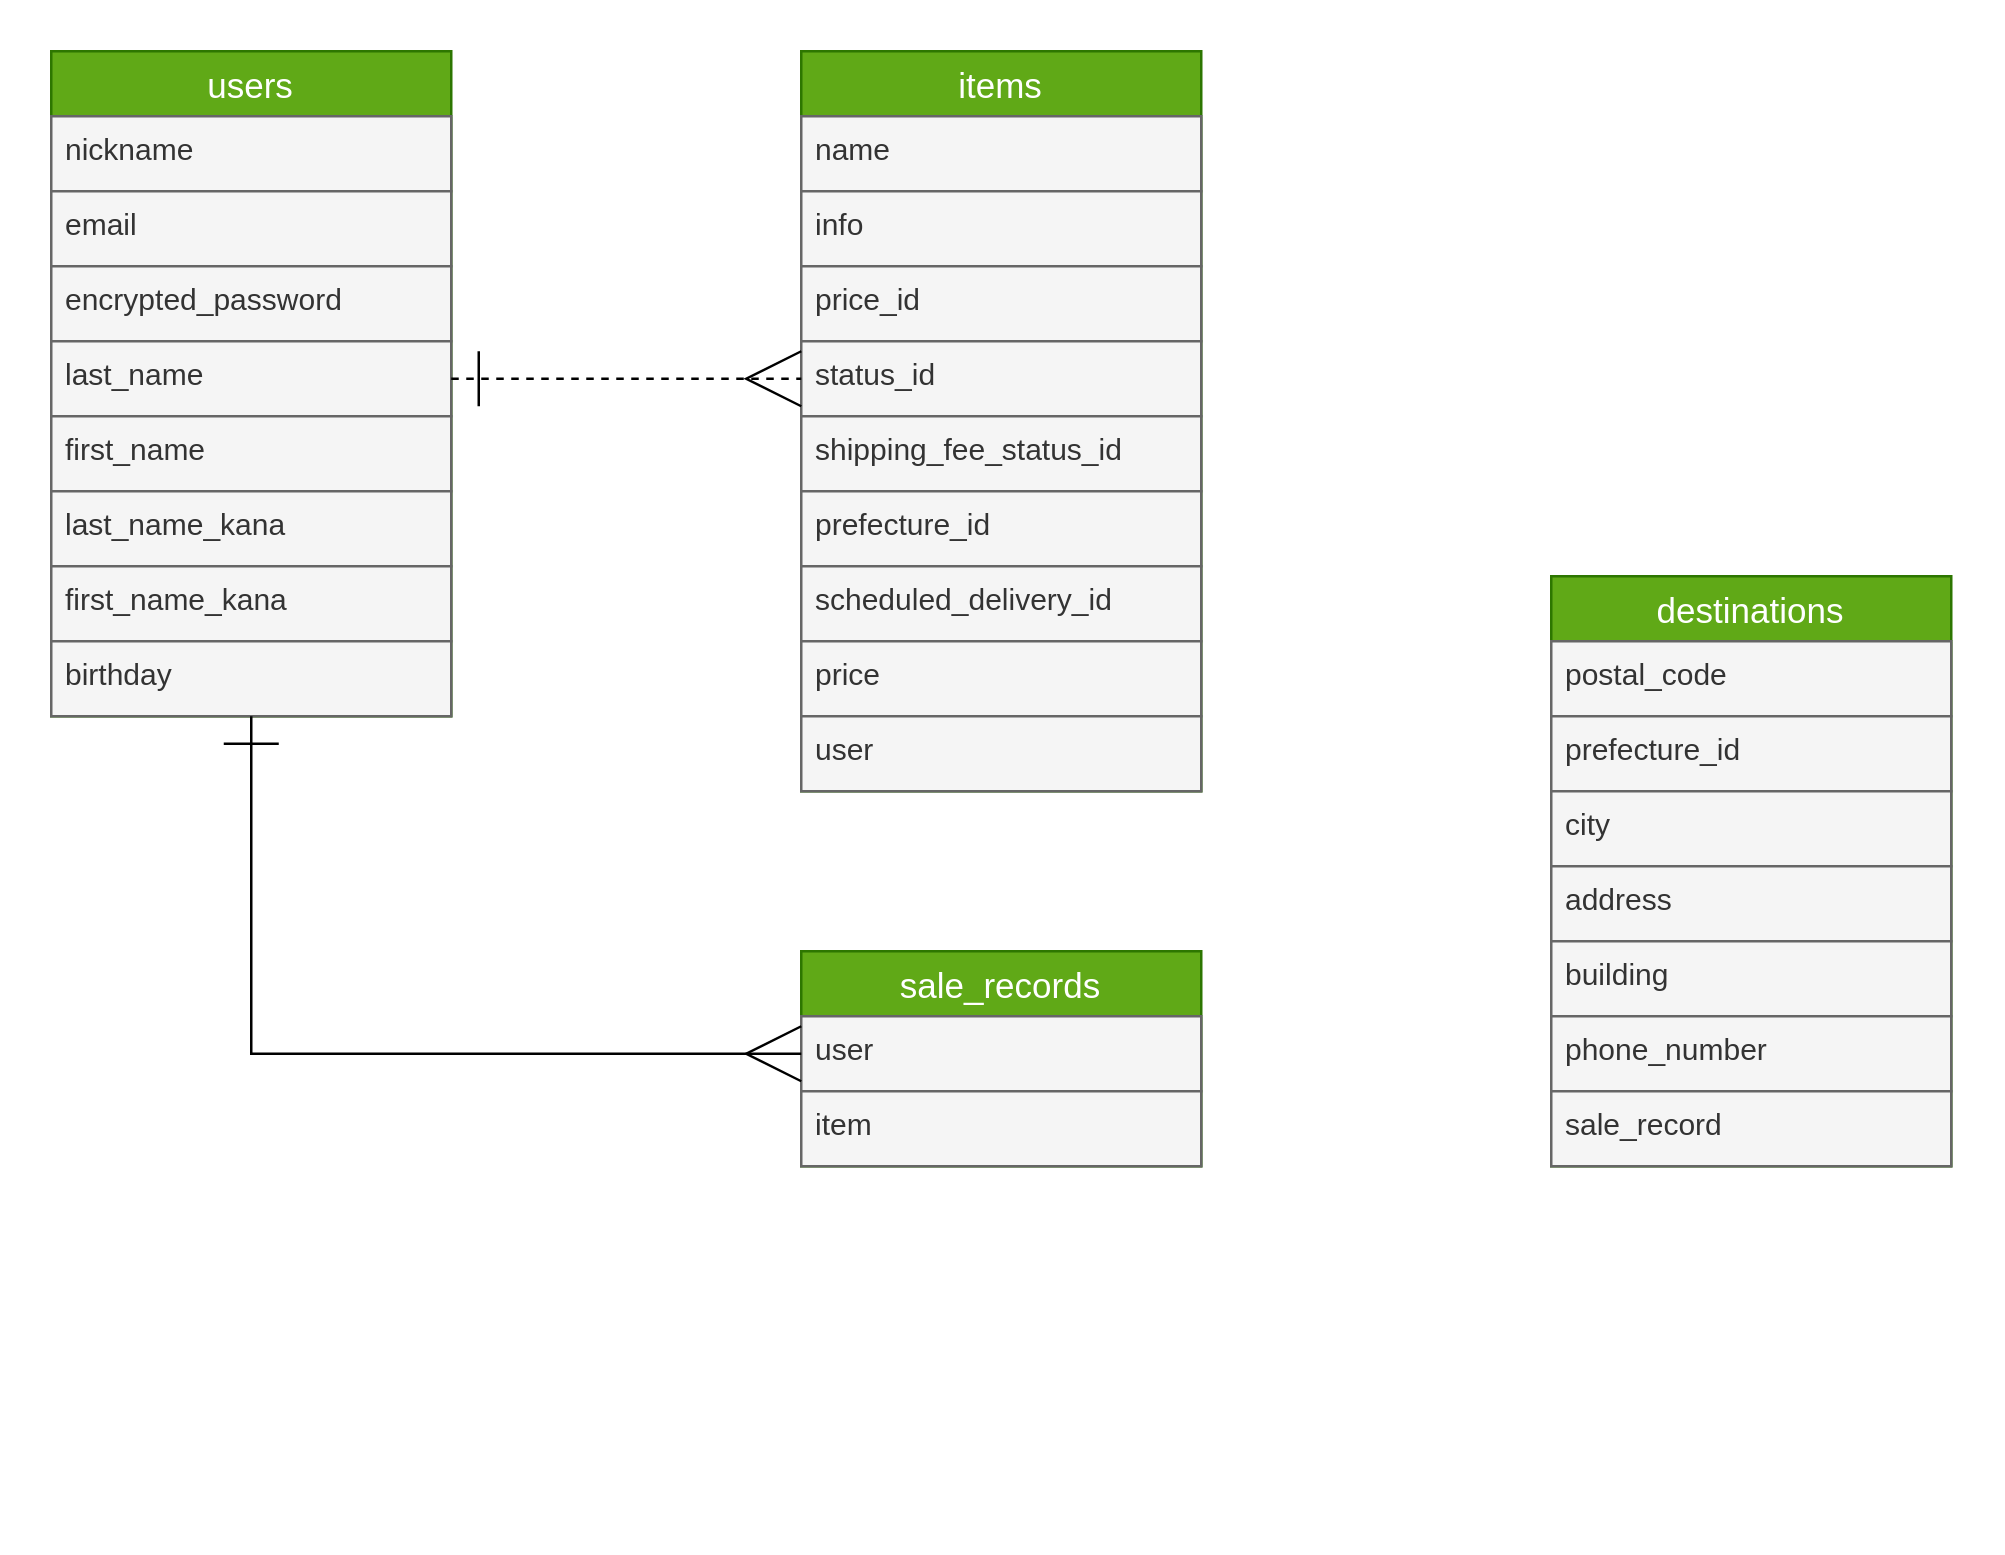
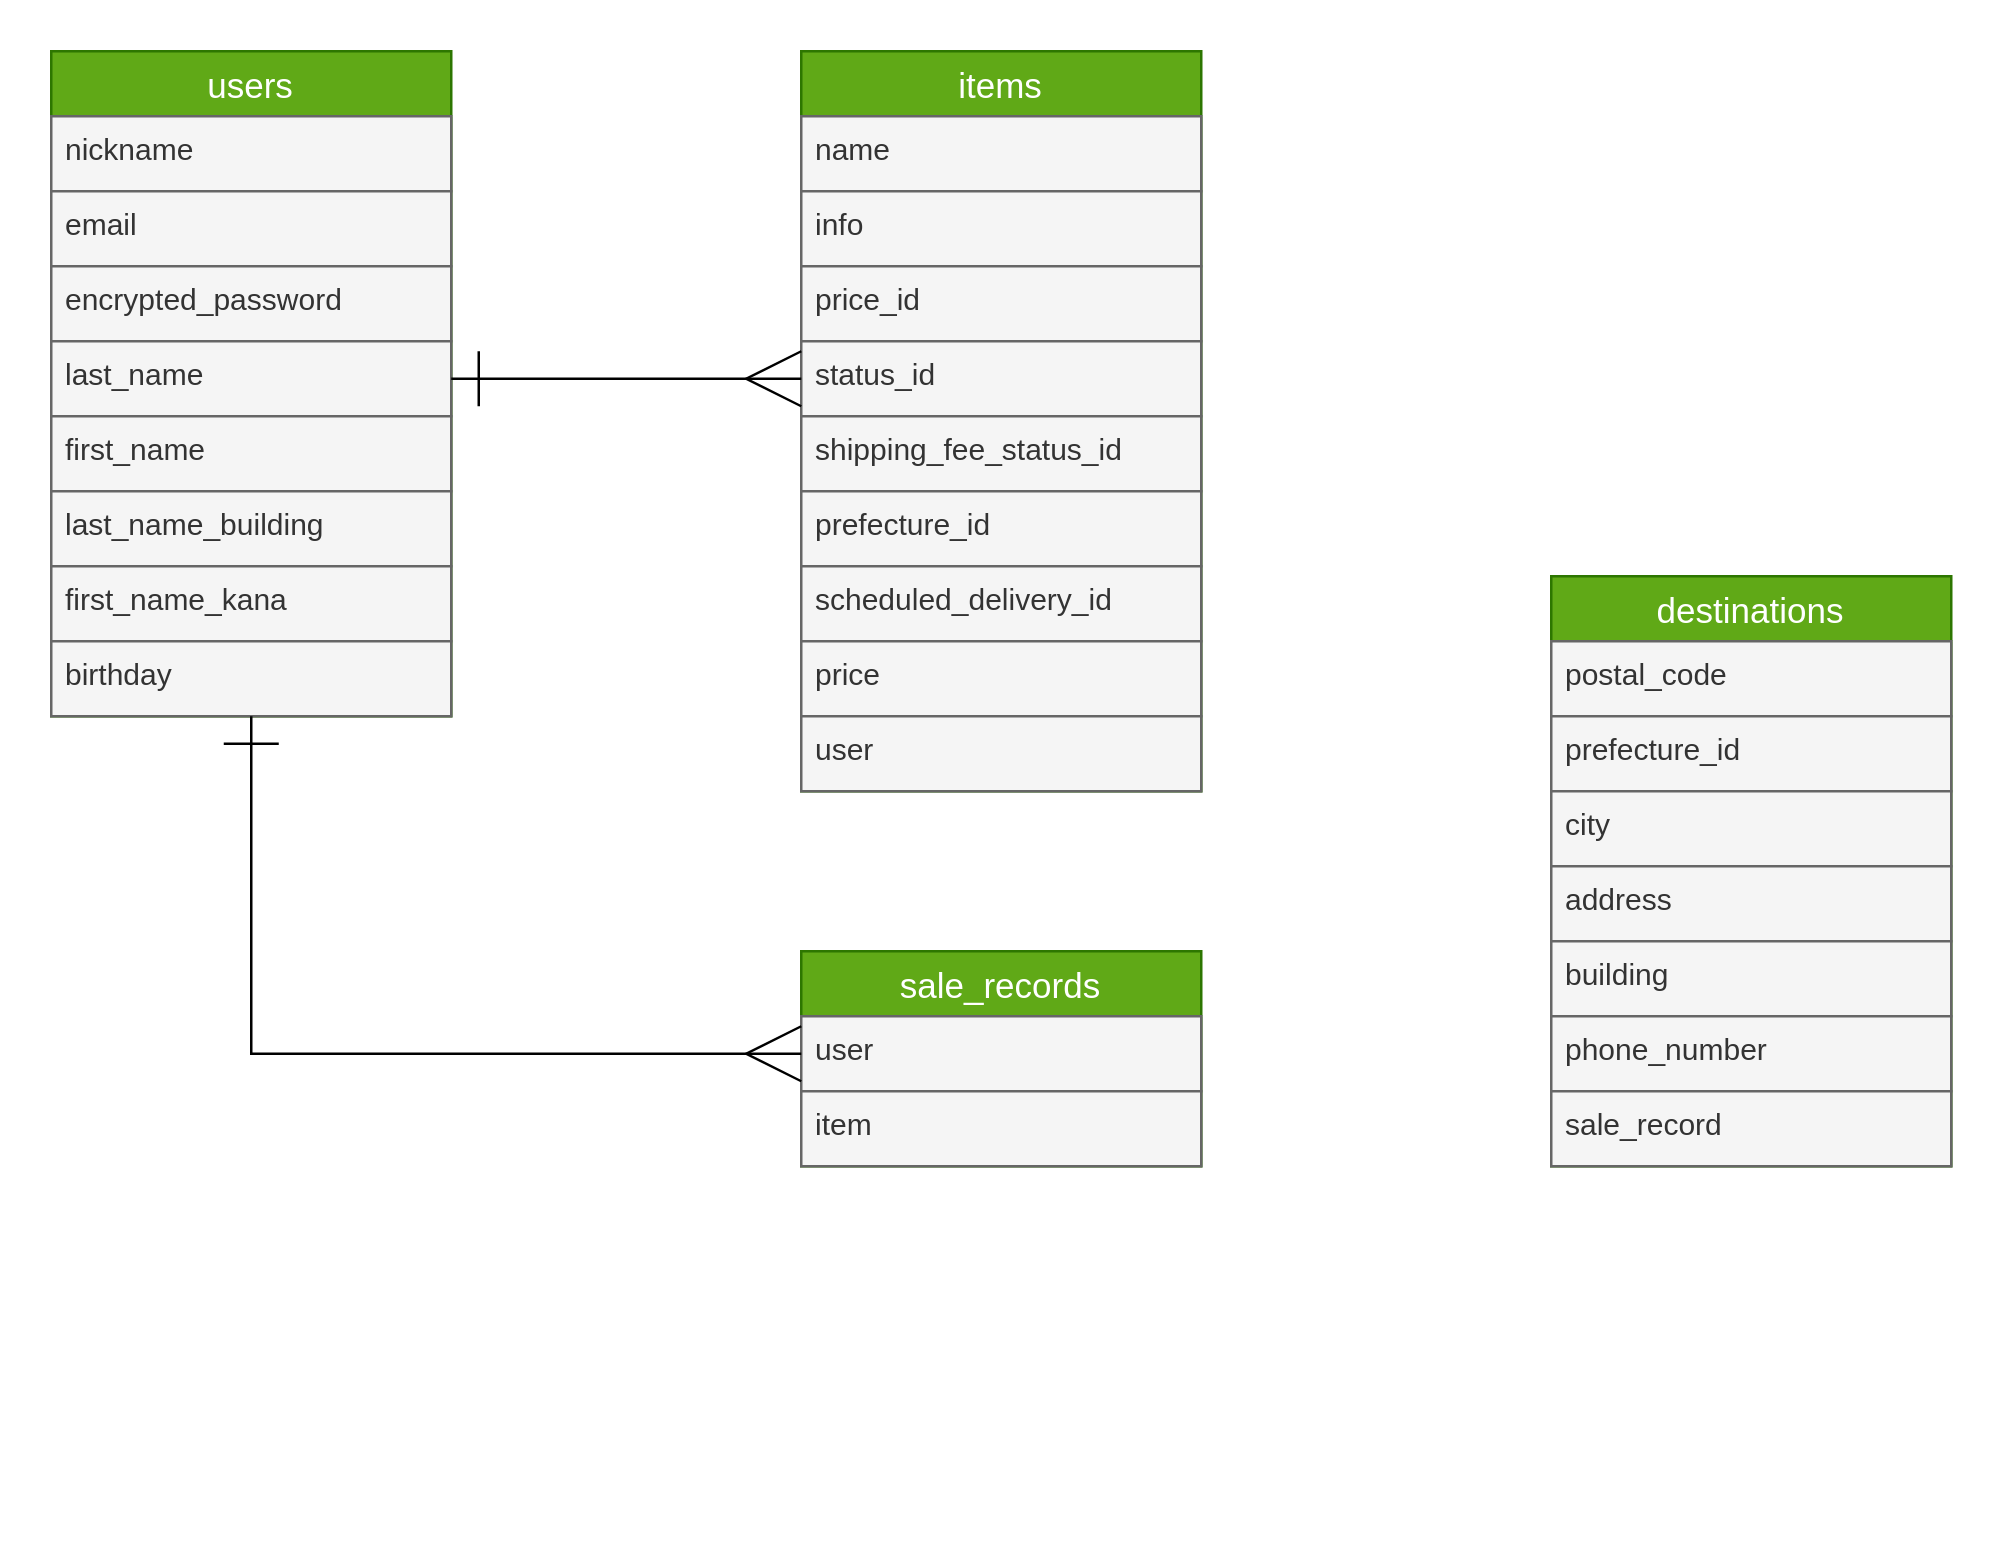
- <mxCell id="32" style="edgeStyle=none;html=1;entryX=0;entryY=0.5;entryDx=0;entryDy=0;endArrow=ERmany;endFill=0;endSize=20;startArrow=ERone;startFill=0;startSize=20;sourcePerimeterSpacing=0;targetPerimeterSpacing=0;dashed=1;" parent="1" source="6" target="15" edge="1"><mxGeometry relative="1" as="geometry"><Array as="points" /><mxPoint x="180" y="91" as="sourcePoint" /></mxGeometry></mxCell>
+ <mxCell id="32" style="edgeStyle=none;html=1;entryX=0;entryY=0.5;entryDx=0;entryDy=0;endArrow=ERmany;endFill=0;endSize=20;startArrow=ERone;startFill=0;startSize=20;sourcePerimeterSpacing=0;targetPerimeterSpacing=0;" parent="1" source="6" target="15" edge="1"><mxGeometry relative="1" as="geometry"><Array as="points" /><mxPoint x="180" y="91" as="sourcePoint" /></mxGeometry></mxCell>
- <mxCell id="8" value="last_name_kana" style="text;strokeColor=#666666;fillColor=#f5f5f5;spacingLeft=4;spacingRight=4;overflow=hidden;rotatable=0;points=[[0,0.5],[1,0.5]];portConstraint=eastwest;fontSize=12;fontColor=#333333;" parent="2" vertex="1"><mxGeometry y="176" width="160" height="30" as="geometry" /></mxCell>
+ <mxCell id="8" value="last_name_building" style="text;strokeColor=#666666;fillColor=#f5f5f5;spacingLeft=4;spacingRight=4;overflow=hidden;rotatable=0;points=[[0,0.5],[1,0.5]];portConstraint=eastwest;fontSize=12;fontColor=#333333;" parent="2" vertex="1"><mxGeometry y="176" width="160" height="30" as="geometry" /></mxCell>
